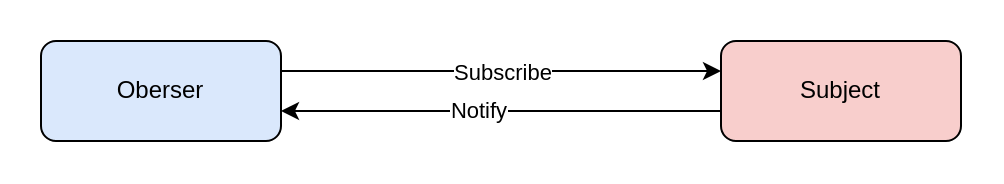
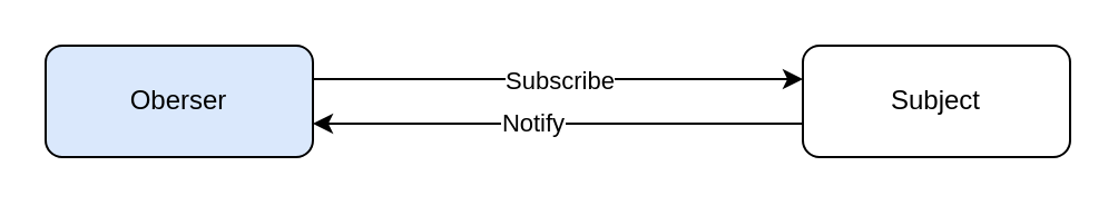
- <mxCell id="3" value="Subject" style="rounded=1;whiteSpace=wrap;html=1;fillColor=#f8cecc;" parent="1" vertex="1"><mxGeometry x="360" y="20" width="120" height="50" as="geometry" /></mxCell>
+ <mxCell id="3" value="Subject" style="rounded=1;whiteSpace=wrap;html=1;" parent="1" vertex="1"><mxGeometry x="360" y="20" width="120" height="50" as="geometry" /></mxCell>
